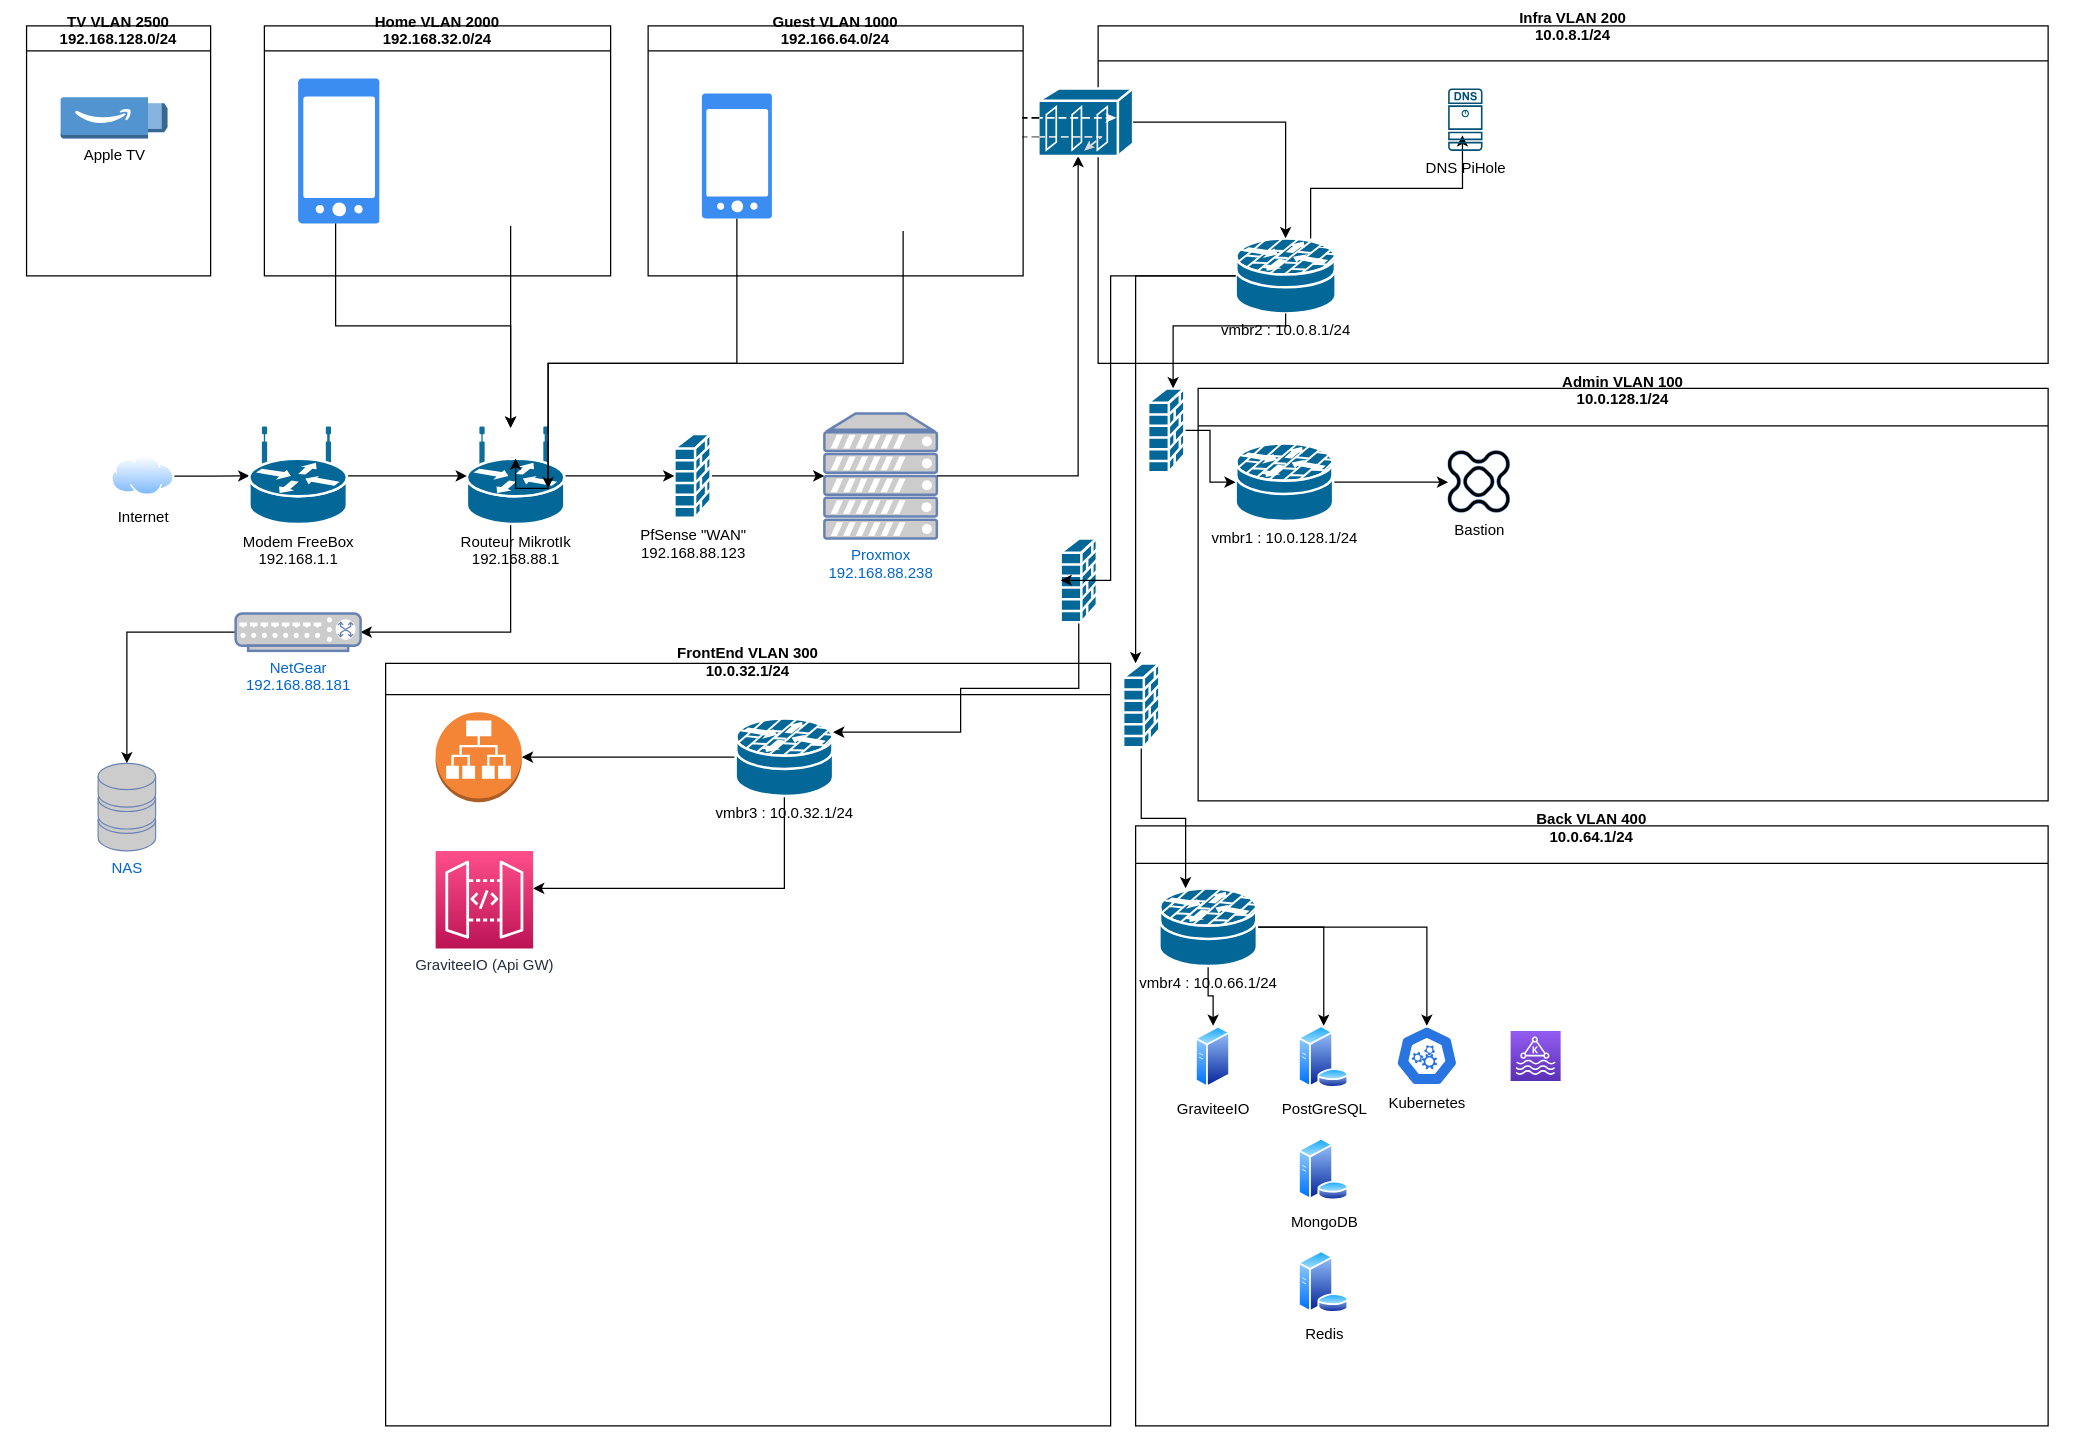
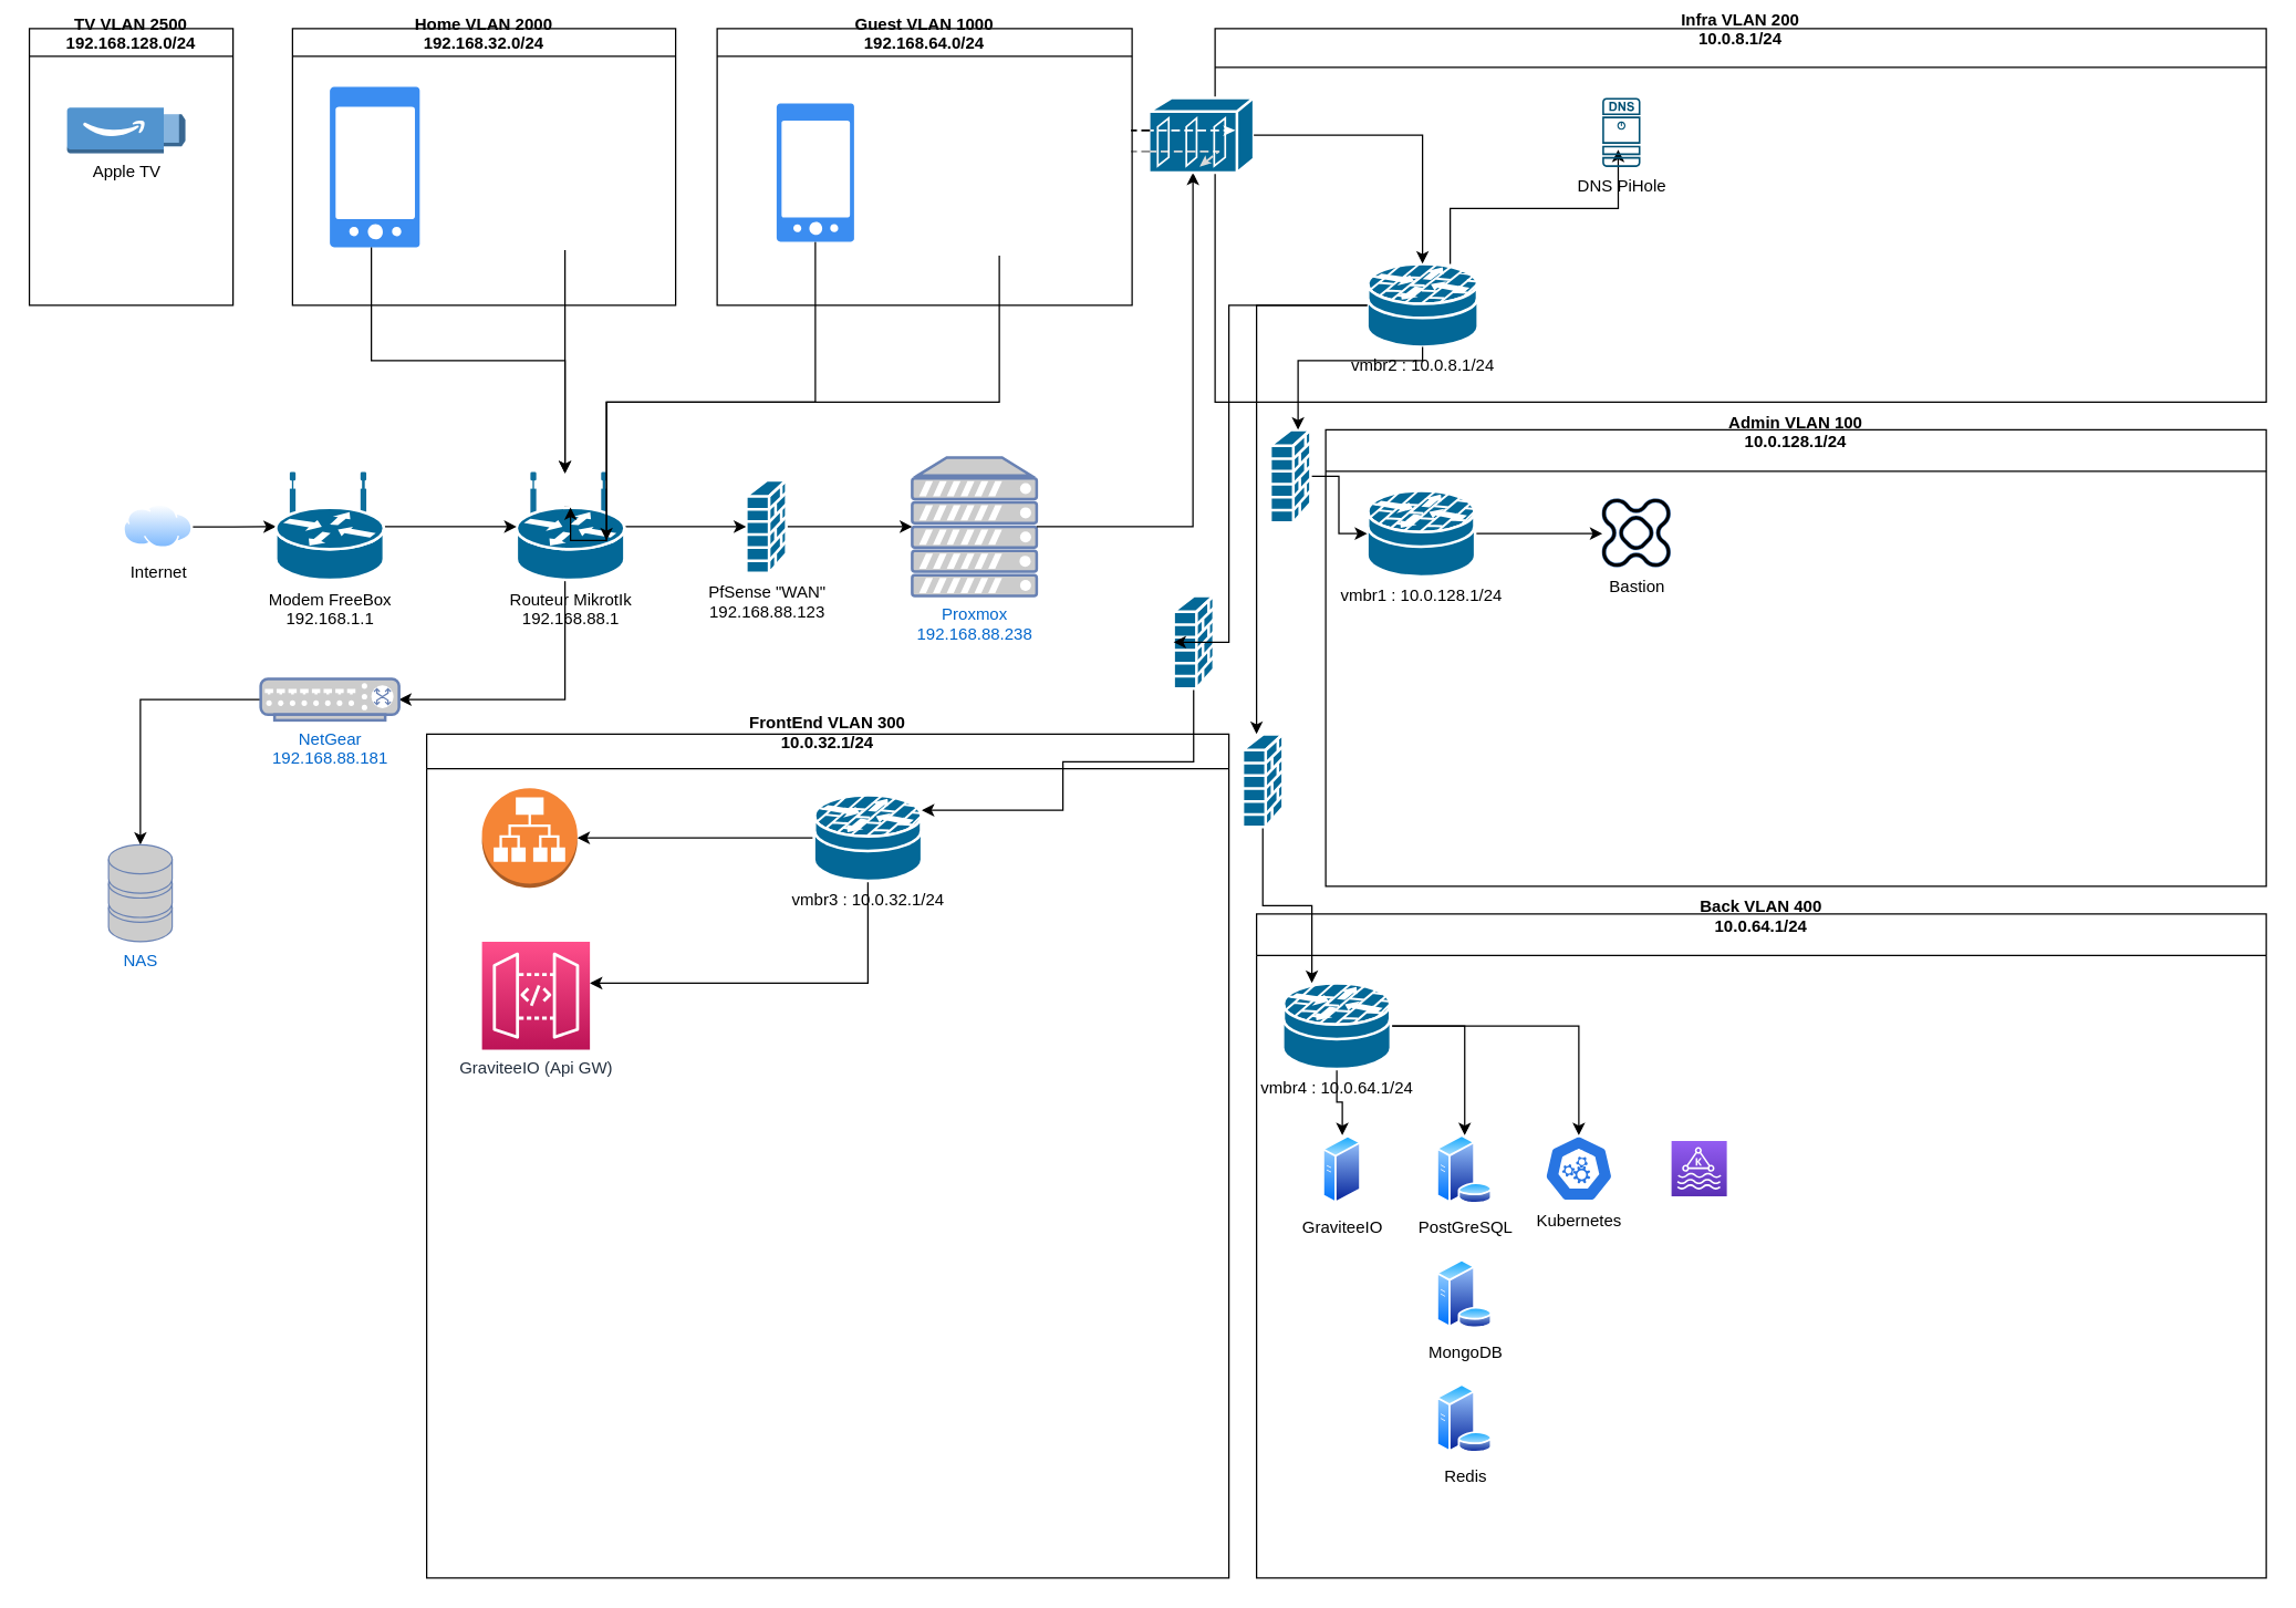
- <mxCell id="60" value="Guest VLAN 1000&#10;192.166.64.0/24&#10;" style="swimlane;startSize=20;" parent="1" vertex="1"><mxGeometry x="518" y="20" width="300" height="200" as="geometry" /></mxCell>
+ <mxCell id="60" value="Guest VLAN 1000&#10;192.168.64.0/24&#10;" style="swimlane;startSize=20;" parent="1" vertex="1"><mxGeometry x="518" y="20" width="300" height="200" as="geometry" /></mxCell>
- <mxCell id="27" value="vmbr4 : 10.0.66.1/24" style="shape=mxgraph.cisco.security.router_firewall;sketch=0;html=1;pointerEvents=1;dashed=0;fillColor=#036897;strokeColor=#ffffff;strokeWidth=2;verticalLabelPosition=bottom;verticalAlign=top;align=center;outlineConnect=0;" parent="23" vertex="1"><mxGeometry x="19" y="50" width="78" height="62" as="geometry" /></mxCell>
+ <mxCell id="27" value="vmbr4 : 10.0.64.1/24" style="shape=mxgraph.cisco.security.router_firewall;sketch=0;html=1;pointerEvents=1;dashed=0;fillColor=#036897;strokeColor=#ffffff;strokeWidth=2;verticalLabelPosition=bottom;verticalAlign=top;align=center;outlineConnect=0;" parent="23" vertex="1"><mxGeometry x="19" y="50" width="78" height="62" as="geometry" /></mxCell>
